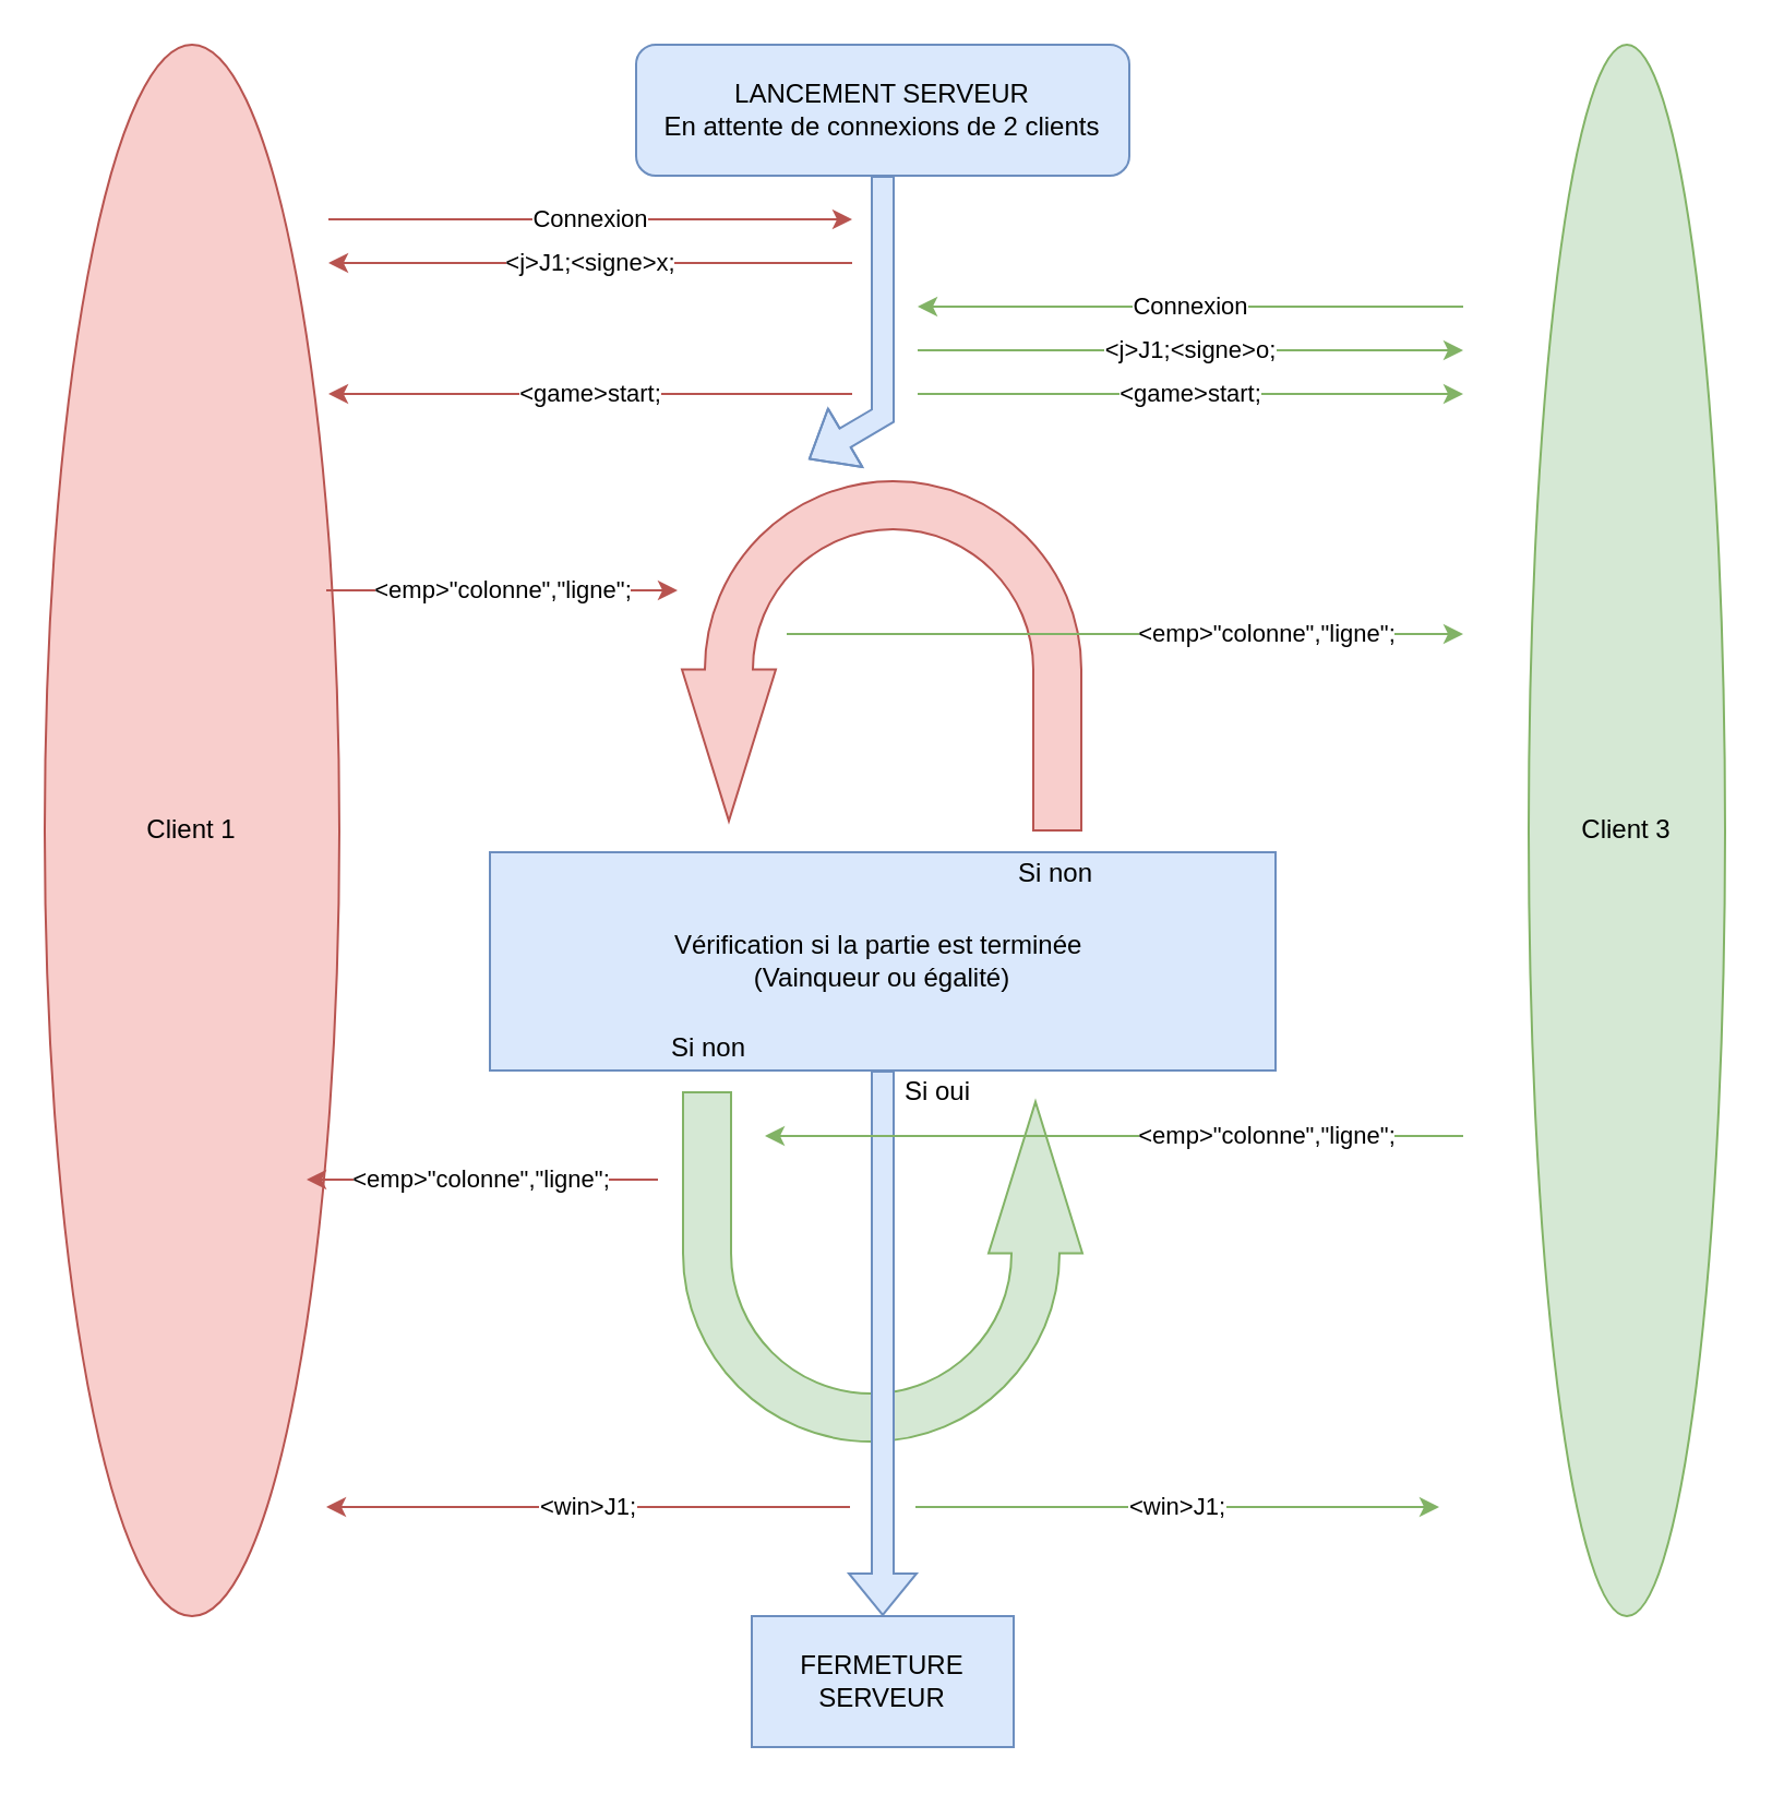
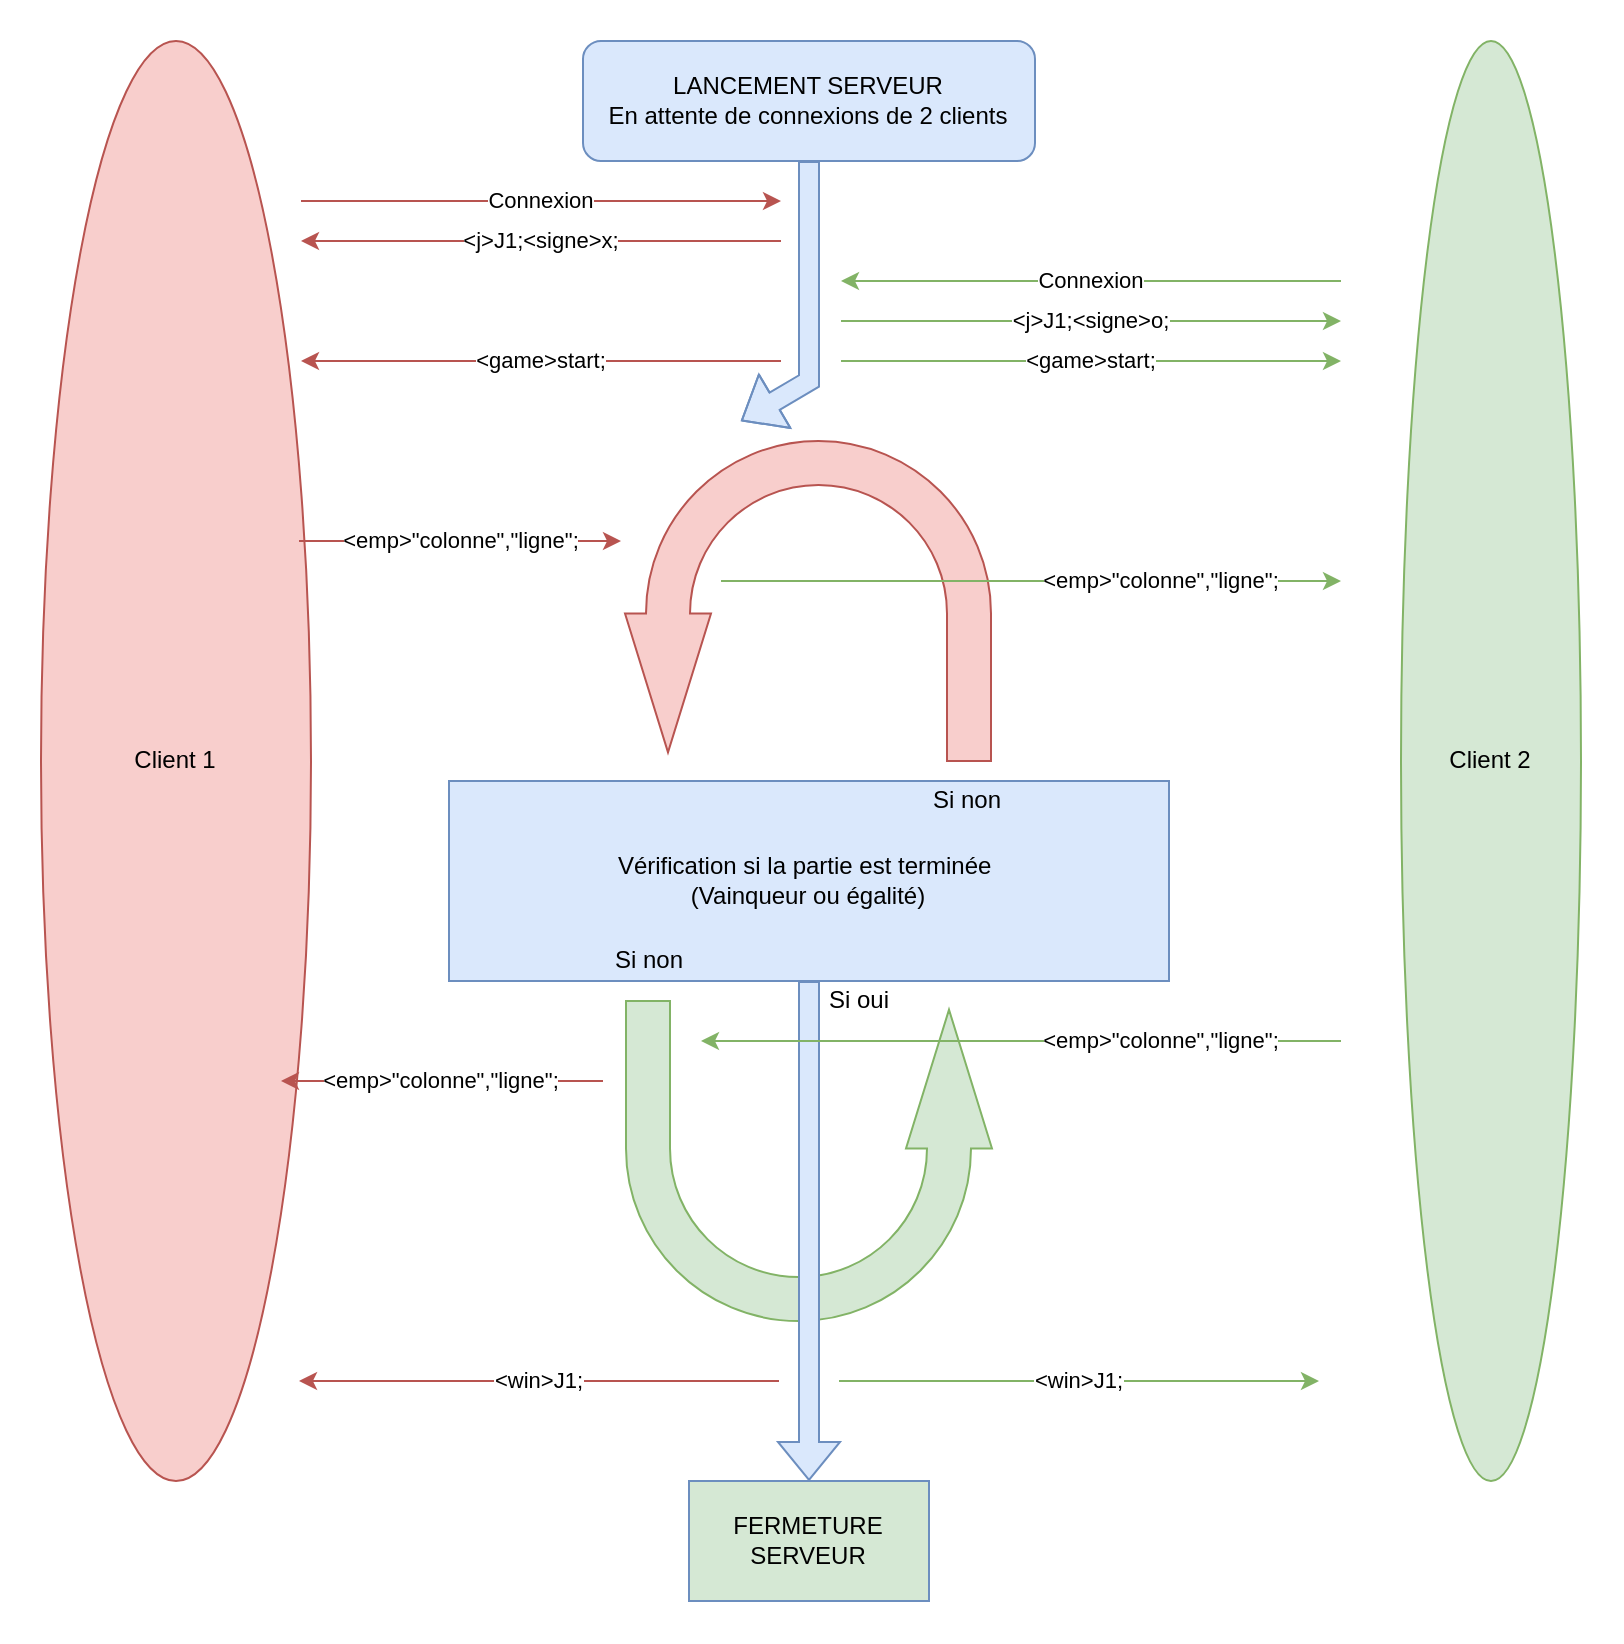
- <mxCell id="4" value="Client 3" style="ellipse;whiteSpace=wrap;html=1;fillColor=#d5e8d4;strokeColor=#82b366;" vertex="1" parent="1"><mxGeometry x="700" y="20" width="90" height="720" as="geometry" /></mxCell>
+ <mxCell id="4" value="Client 2" style="ellipse;whiteSpace=wrap;html=1;fillColor=#d5e8d4;strokeColor=#82b366;" vertex="1" parent="1"><mxGeometry x="700" y="20" width="90" height="720" as="geometry" /></mxCell>
- <mxCell id="23" value="FERMETURE SERVEUR" style="rounded=0;whiteSpace=wrap;html=1;fillColor=#dae8fc;strokeColor=#6c8ebf;" vertex="1" parent="1"><mxGeometry x="344" y="740" width="120" height="60" as="geometry" /></mxCell>
+ <mxCell id="23" value="FERMETURE SERVEUR" style="rounded=0;whiteSpace=wrap;html=1;fillColor=#d5e8d4;strokeColor=#6c8ebf;" vertex="1" parent="1"><mxGeometry x="344" y="740" width="120" height="60" as="geometry" /></mxCell>
